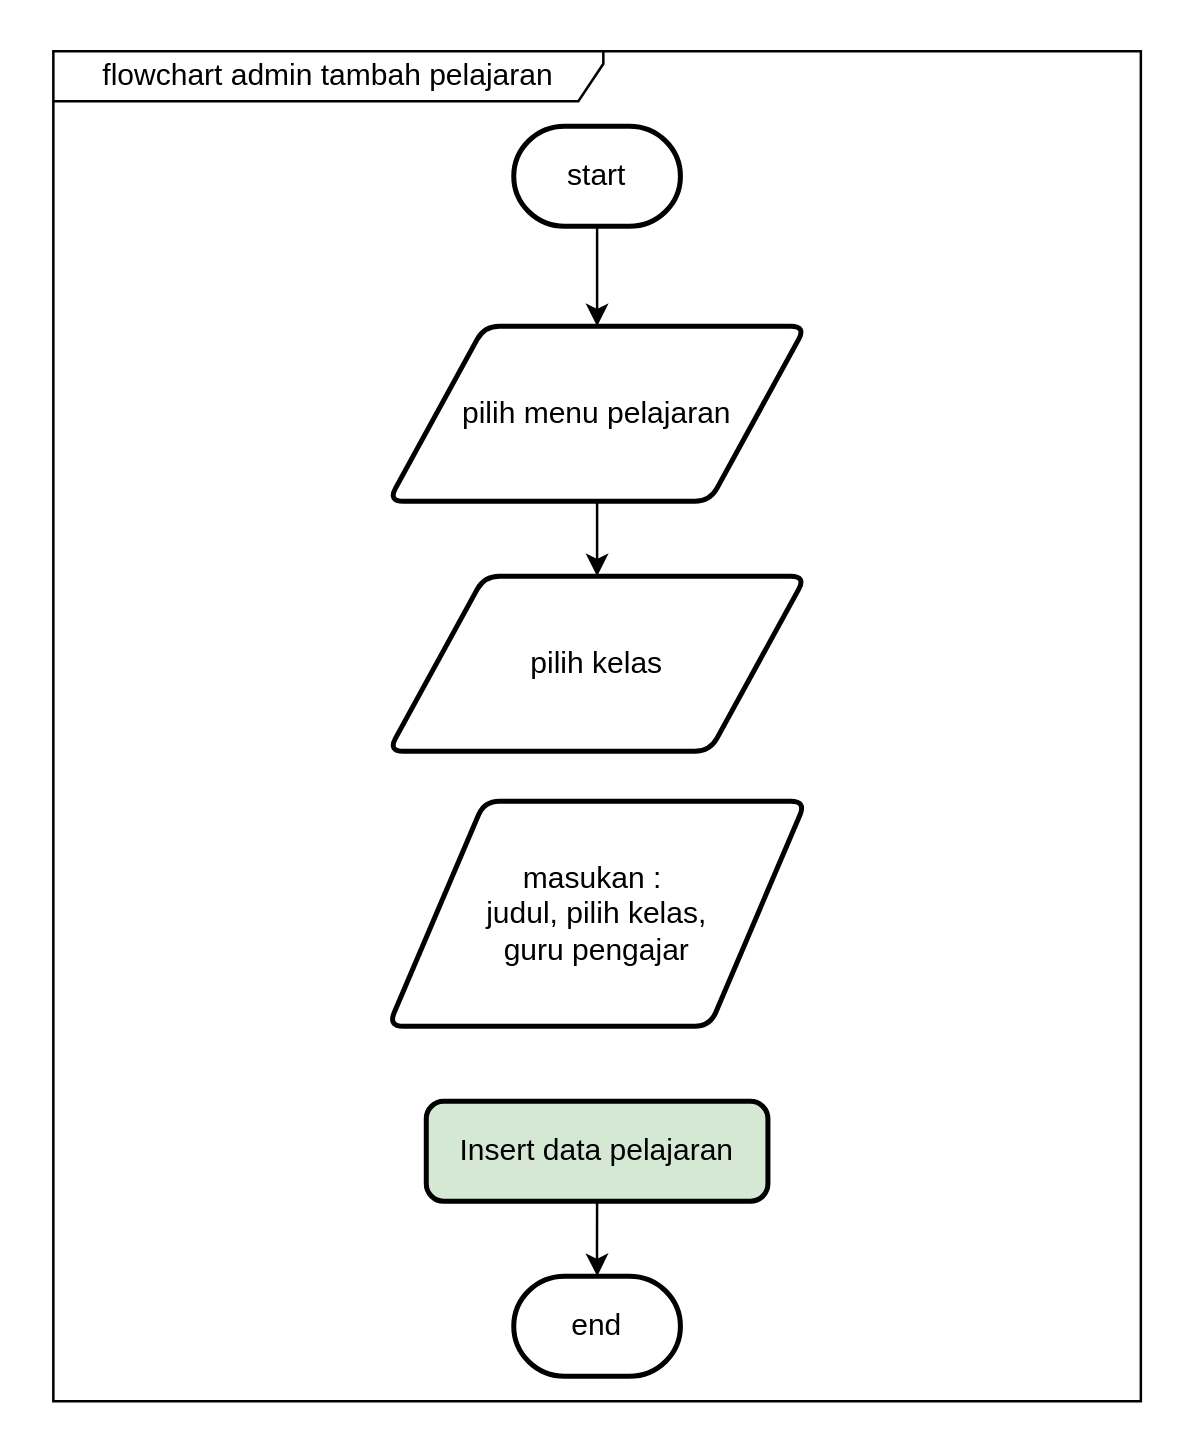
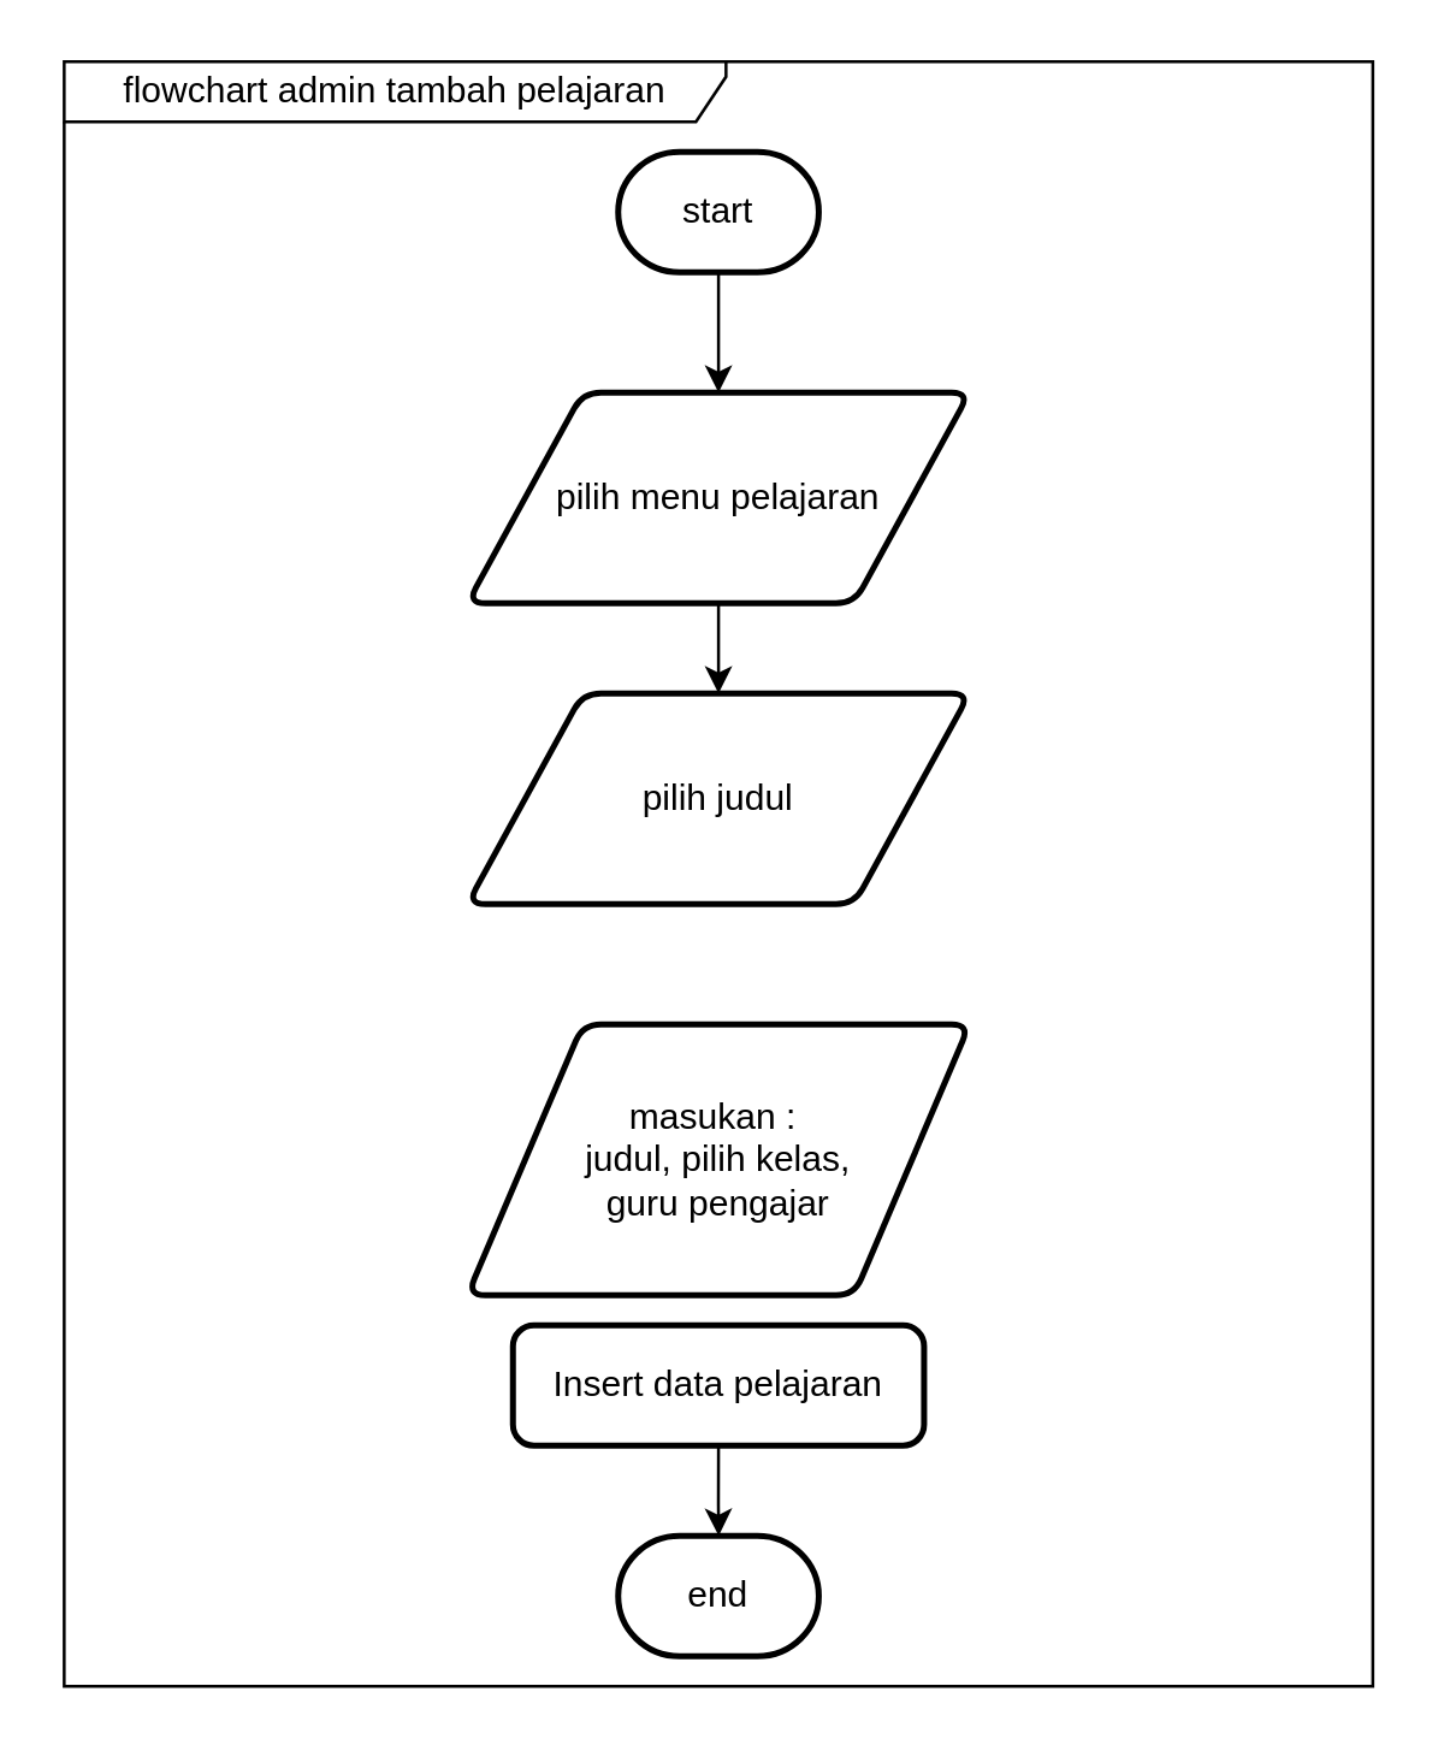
- <mxCell id="8" value="pilih kelas" style="shape=parallelogram;html=1;strokeWidth=2;perimeter=parallelogramPerimeter;whiteSpace=wrap;rounded=1;arcSize=12;size=0.23;fillColor=#FFFFFF;" parent="1" vertex="1"><mxGeometry x="154.84" y="230" width="167" height="70" as="geometry" /></mxCell>
+ <mxCell id="8" value="pilih judul" style="shape=parallelogram;html=1;strokeWidth=2;perimeter=parallelogramPerimeter;whiteSpace=wrap;rounded=1;arcSize=12;size=0.23;fillColor=#FFFFFF;" parent="1" vertex="1"><mxGeometry x="154.84" y="230" width="167" height="70" as="geometry" /></mxCell>
- <mxCell id="9" value="masukan :&amp;nbsp;&lt;br&gt;judul, pilih kelas,&lt;br&gt;guru pengajar" style="shape=parallelogram;html=1;strokeWidth=2;perimeter=parallelogramPerimeter;whiteSpace=wrap;rounded=1;arcSize=12;size=0.23;fillColor=#FFFFFF;" parent="1" vertex="1"><mxGeometry x="154.84" y="320" width="167" height="90" as="geometry" /></mxCell>
+ <mxCell id="9" value="masukan :&amp;nbsp;&lt;br&gt;judul, pilih kelas,&lt;br&gt;guru pengajar" style="shape=parallelogram;html=1;strokeWidth=2;perimeter=parallelogramPerimeter;whiteSpace=wrap;rounded=1;arcSize=12;size=0.23;fillColor=#FFFFFF;" parent="1" vertex="1"><mxGeometry x="154.84" y="340" width="167" height="90" as="geometry" /></mxCell>
- <mxCell id="11" value="Insert data pelajaran" style="rounded=1;whiteSpace=wrap;html=1;absoluteArcSize=1;arcSize=14;strokeWidth=2;fillColor=#d5e8d4;" parent="1" vertex="1"><mxGeometry x="170.01" y="440" width="136.66" height="40" as="geometry" /></mxCell>
+ <mxCell id="11" value="Insert data pelajaran" style="rounded=1;whiteSpace=wrap;html=1;absoluteArcSize=1;arcSize=14;strokeWidth=2;fillColor=#FFFFFF;" parent="1" vertex="1"><mxGeometry x="170.01" y="440" width="136.66" height="40" as="geometry" /></mxCell>
